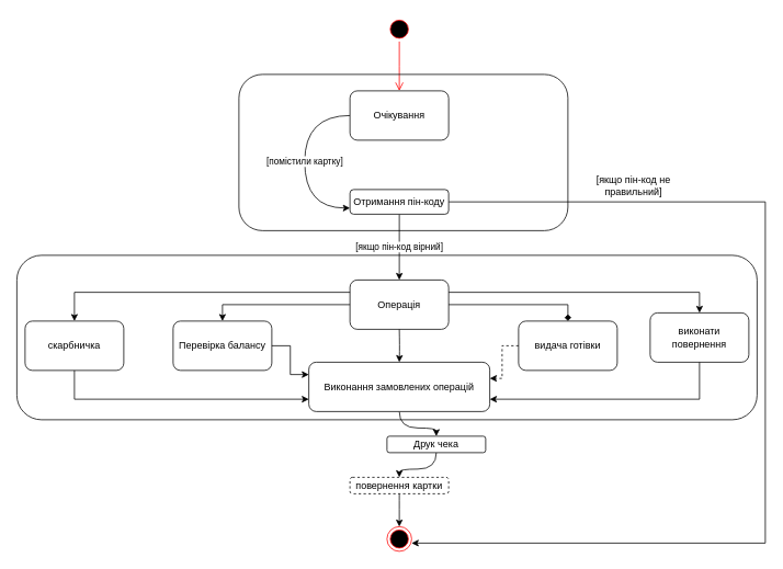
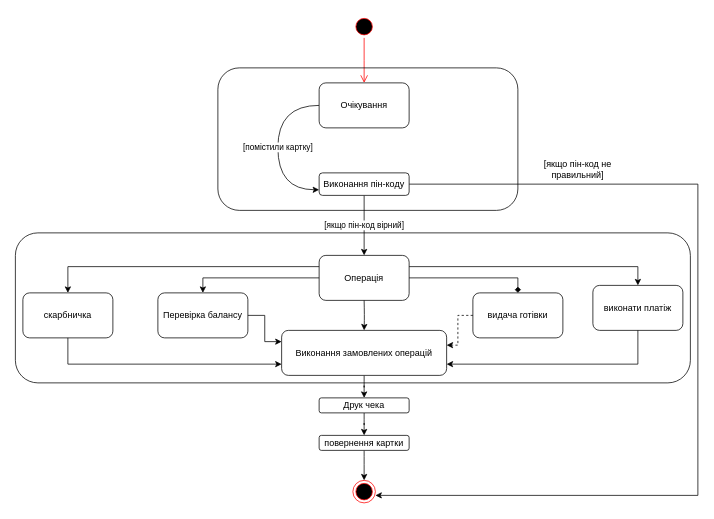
- <mxCell id="8" value="Отримання пін-коду" style="rounded=1;whiteSpace=wrap;html=1;" parent="1" vertex="1"><mxGeometry x="425" y="230" width="120" height="30" as="geometry" /></mxCell>
+ <mxCell id="8" value="Виконання пін-коду" style="rounded=1;whiteSpace=wrap;html=1;" parent="1" vertex="1"><mxGeometry x="425" y="230" width="120" height="30" as="geometry" /></mxCell>
- <mxCell id="30" value="виконати повернення" style="rounded=1;whiteSpace=wrap;html=1;fillColor=none;" parent="1" vertex="1"><mxGeometry x="790" y="380" width="120" height="60" as="geometry" /></mxCell>
+ <mxCell id="30" value="виконати платіж" style="rounded=1;whiteSpace=wrap;html=1;fillColor=none;" parent="1" vertex="1"><mxGeometry x="790" y="380" width="120" height="60" as="geometry" /></mxCell>
- <mxCell id="14" value="Друк чека" style="rounded=1;whiteSpace=wrap;html=1;" parent="1" vertex="1"><mxGeometry x="470" y="530" width="120" height="20" as="geometry" /></mxCell>
+ <mxCell id="14" value="Друк чека" style="rounded=1;whiteSpace=wrap;html=1;" parent="1" vertex="1"><mxGeometry x="425" y="530" width="120" height="20" as="geometry" /></mxCell>
- <mxCell id="16" value="повернення картки" style="rounded=1;whiteSpace=wrap;html=1;dashed=1;" parent="1" vertex="1"><mxGeometry x="425" y="580" width="120" height="20" as="geometry" /></mxCell>
+ <mxCell id="16" value="повернення картки" style="rounded=1;whiteSpace=wrap;html=1;" parent="1" vertex="1"><mxGeometry x="425" y="580" width="120" height="20" as="geometry" /></mxCell>
